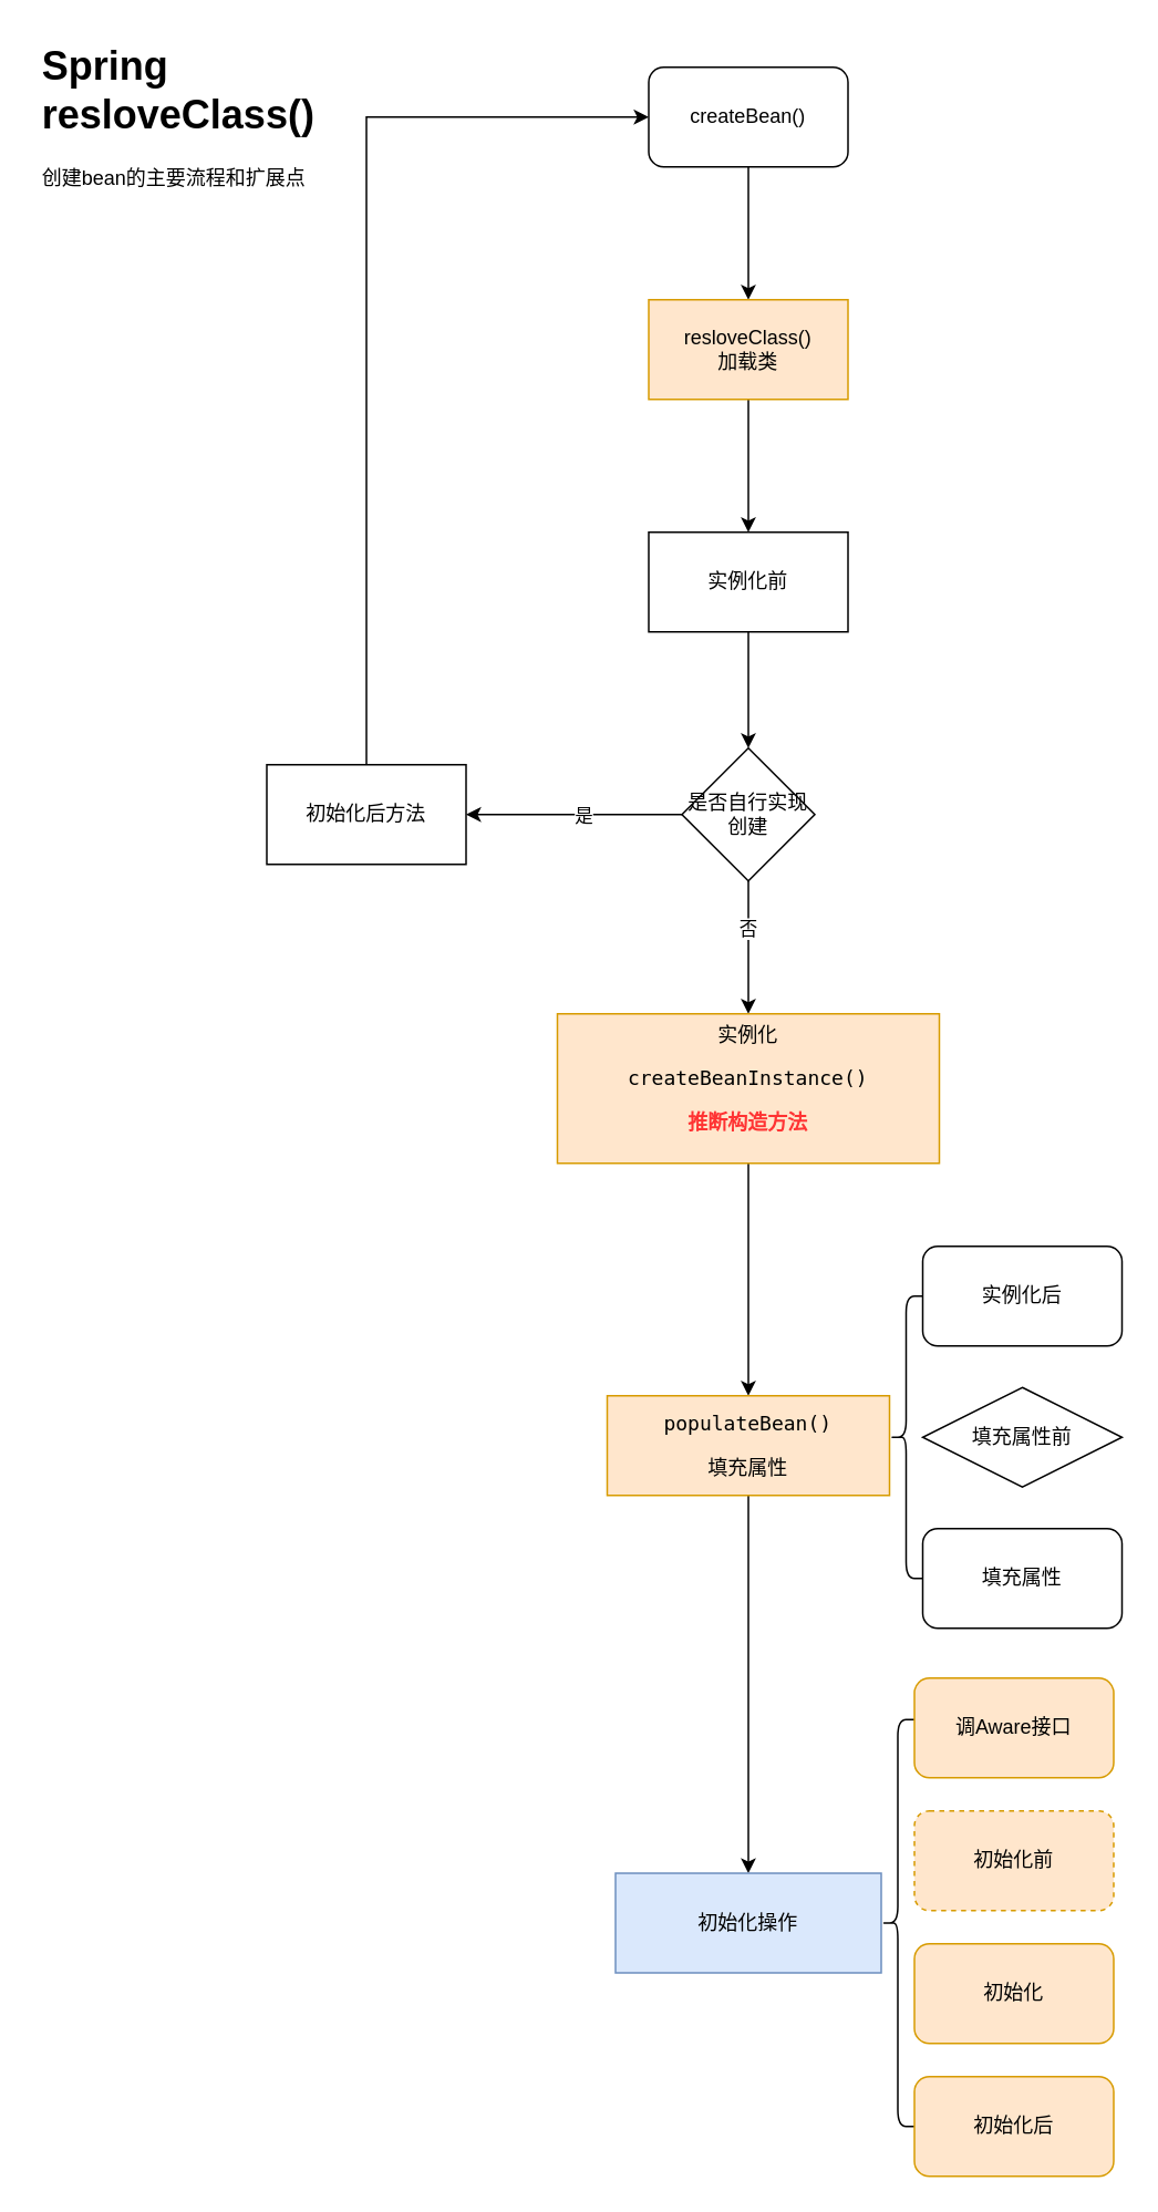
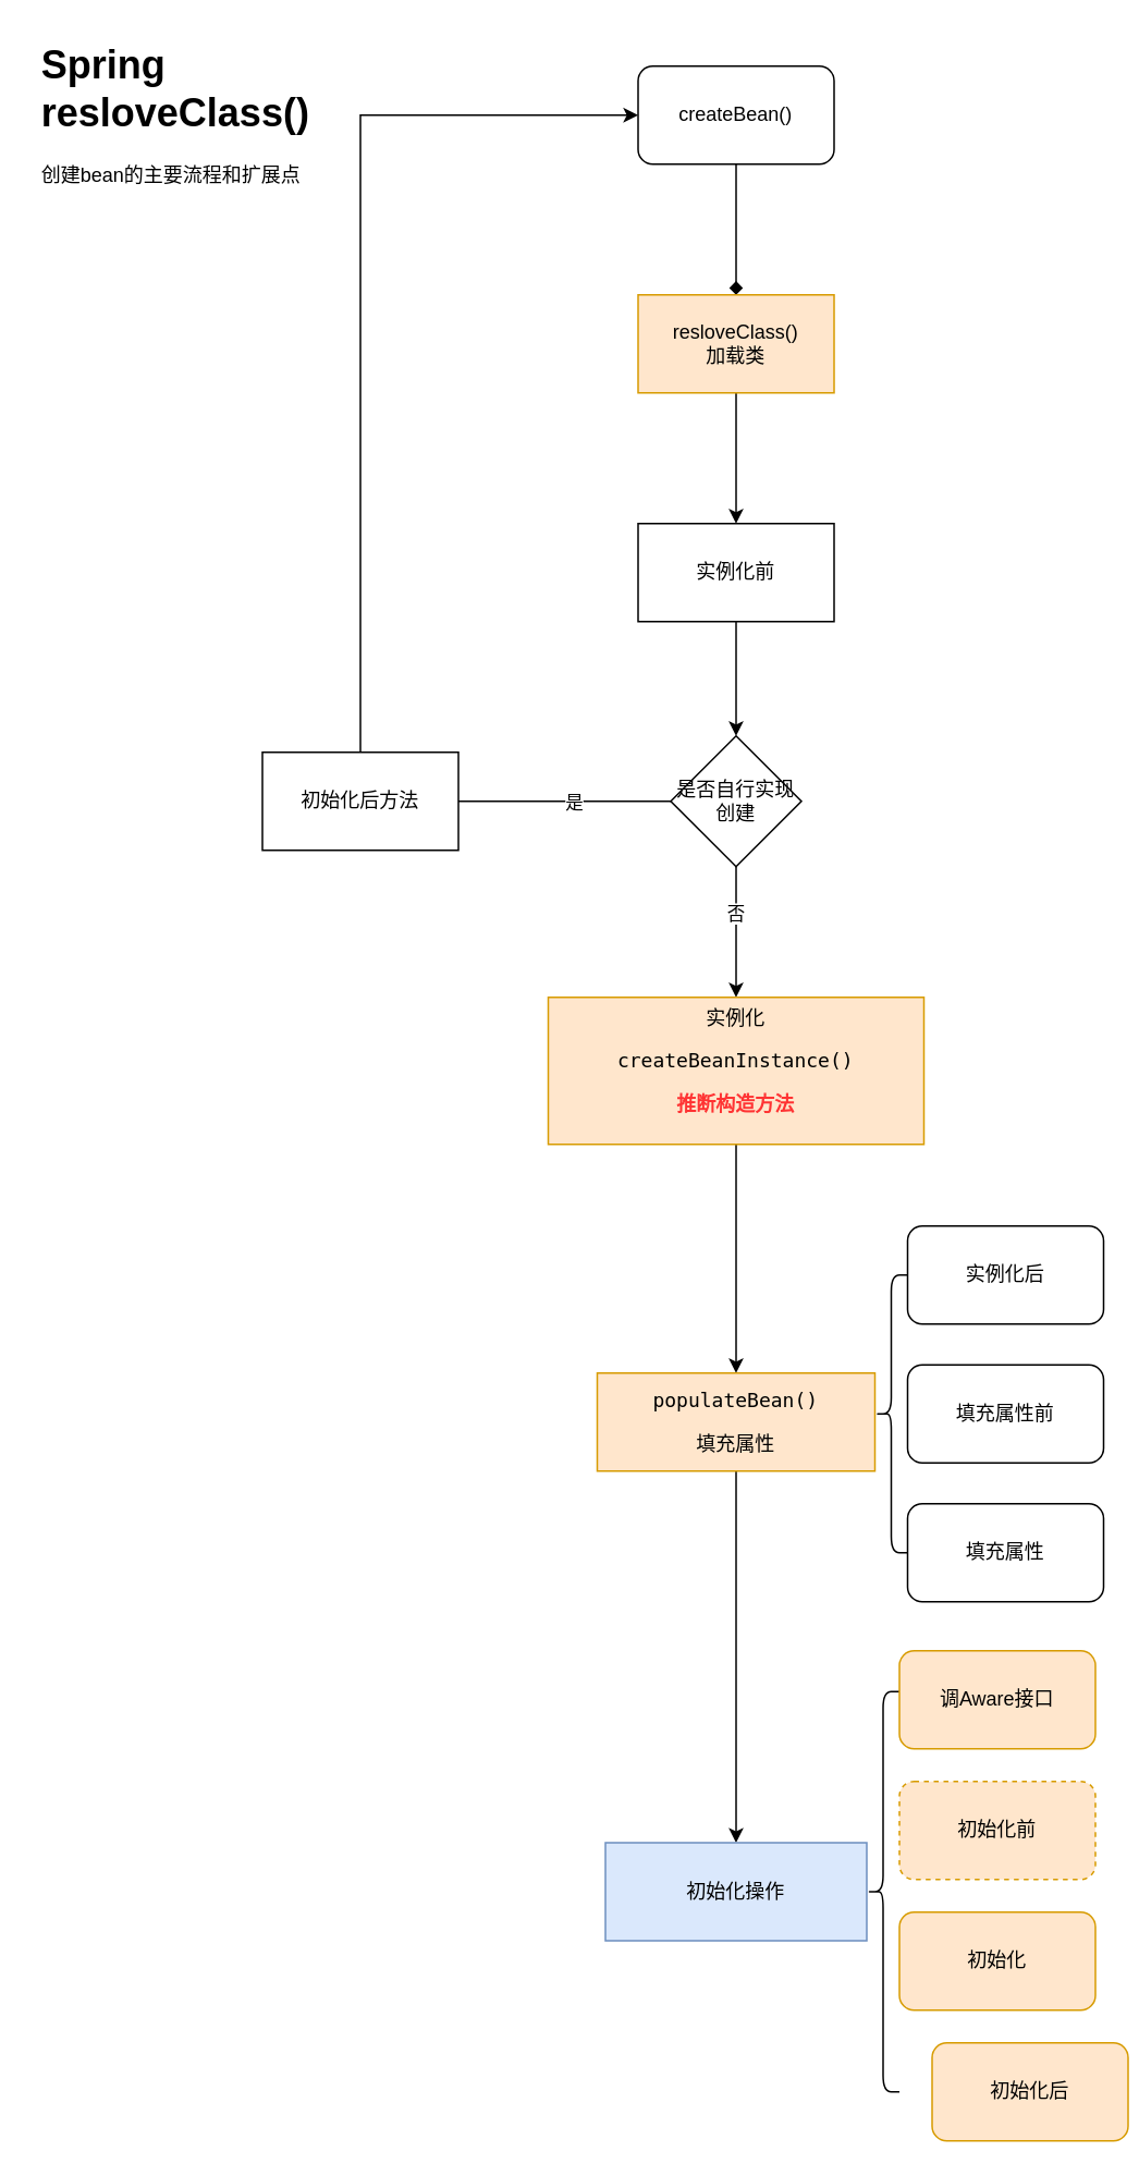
- <mxCell id="3" style="edgeStyle=orthogonalEdgeStyle;rounded=0;orthogonalLoop=1;jettySize=auto;html=1;exitX=0.5;exitY=1;exitDx=0;exitDy=0;entryX=0.5;entryY=0;entryDx=0;entryDy=0;" parent="1" source="4" target="6" edge="1"><mxGeometry relative="1" as="geometry" /></mxCell>
+ <mxCell id="3" style="edgeStyle=orthogonalEdgeStyle;rounded=0;orthogonalLoop=1;jettySize=auto;html=1;exitX=0.5;exitY=1;exitDx=0;exitDy=0;entryX=0.5;entryY=0;entryDx=0;entryDy=0;endArrow=diamond;" parent="1" source="4" target="6" edge="1"><mxGeometry relative="1" as="geometry" /></mxCell>
- <mxCell id="11" value="" style="edgeStyle=orthogonalEdgeStyle;rounded=0;orthogonalLoop=1;jettySize=auto;html=1;" parent="1" source="13" target="17" edge="1"><mxGeometry relative="1" as="geometry" /></mxCell>
+ <mxCell id="11" value="" style="edgeStyle=orthogonalEdgeStyle;rounded=0;orthogonalLoop=1;jettySize=auto;html=1;endArrow=none;" parent="1" source="13" target="17" edge="1"><mxGeometry relative="1" as="geometry" /></mxCell>
- <mxCell id="22" value="填充属性前" style="rhombus;whiteSpace=wrap;html=1;" parent="1" vertex="1"><mxGeometry x="555" y="835" width="120" height="60" as="geometry" /></mxCell>
+ <mxCell id="22" value="填充属性前" style="rounded=1;whiteSpace=wrap;html=1;" parent="1" vertex="1"><mxGeometry x="555" y="835" width="120" height="60" as="geometry" /></mxCell>
- <mxCell id="29" value="初始化后" style="rounded=1;whiteSpace=wrap;html=1;fillColor=#ffe6cc;strokeColor=#d79b00;" parent="1" vertex="1"><mxGeometry x="550" y="1250" width="120" height="60" as="geometry" /></mxCell>
+ <mxCell id="29" value="初始化后" style="rounded=1;whiteSpace=wrap;html=1;fillColor=#ffe6cc;strokeColor=#d79b00;" parent="1" vertex="1"><mxGeometry x="570" y="1250" width="120" height="60" as="geometry" /></mxCell>
